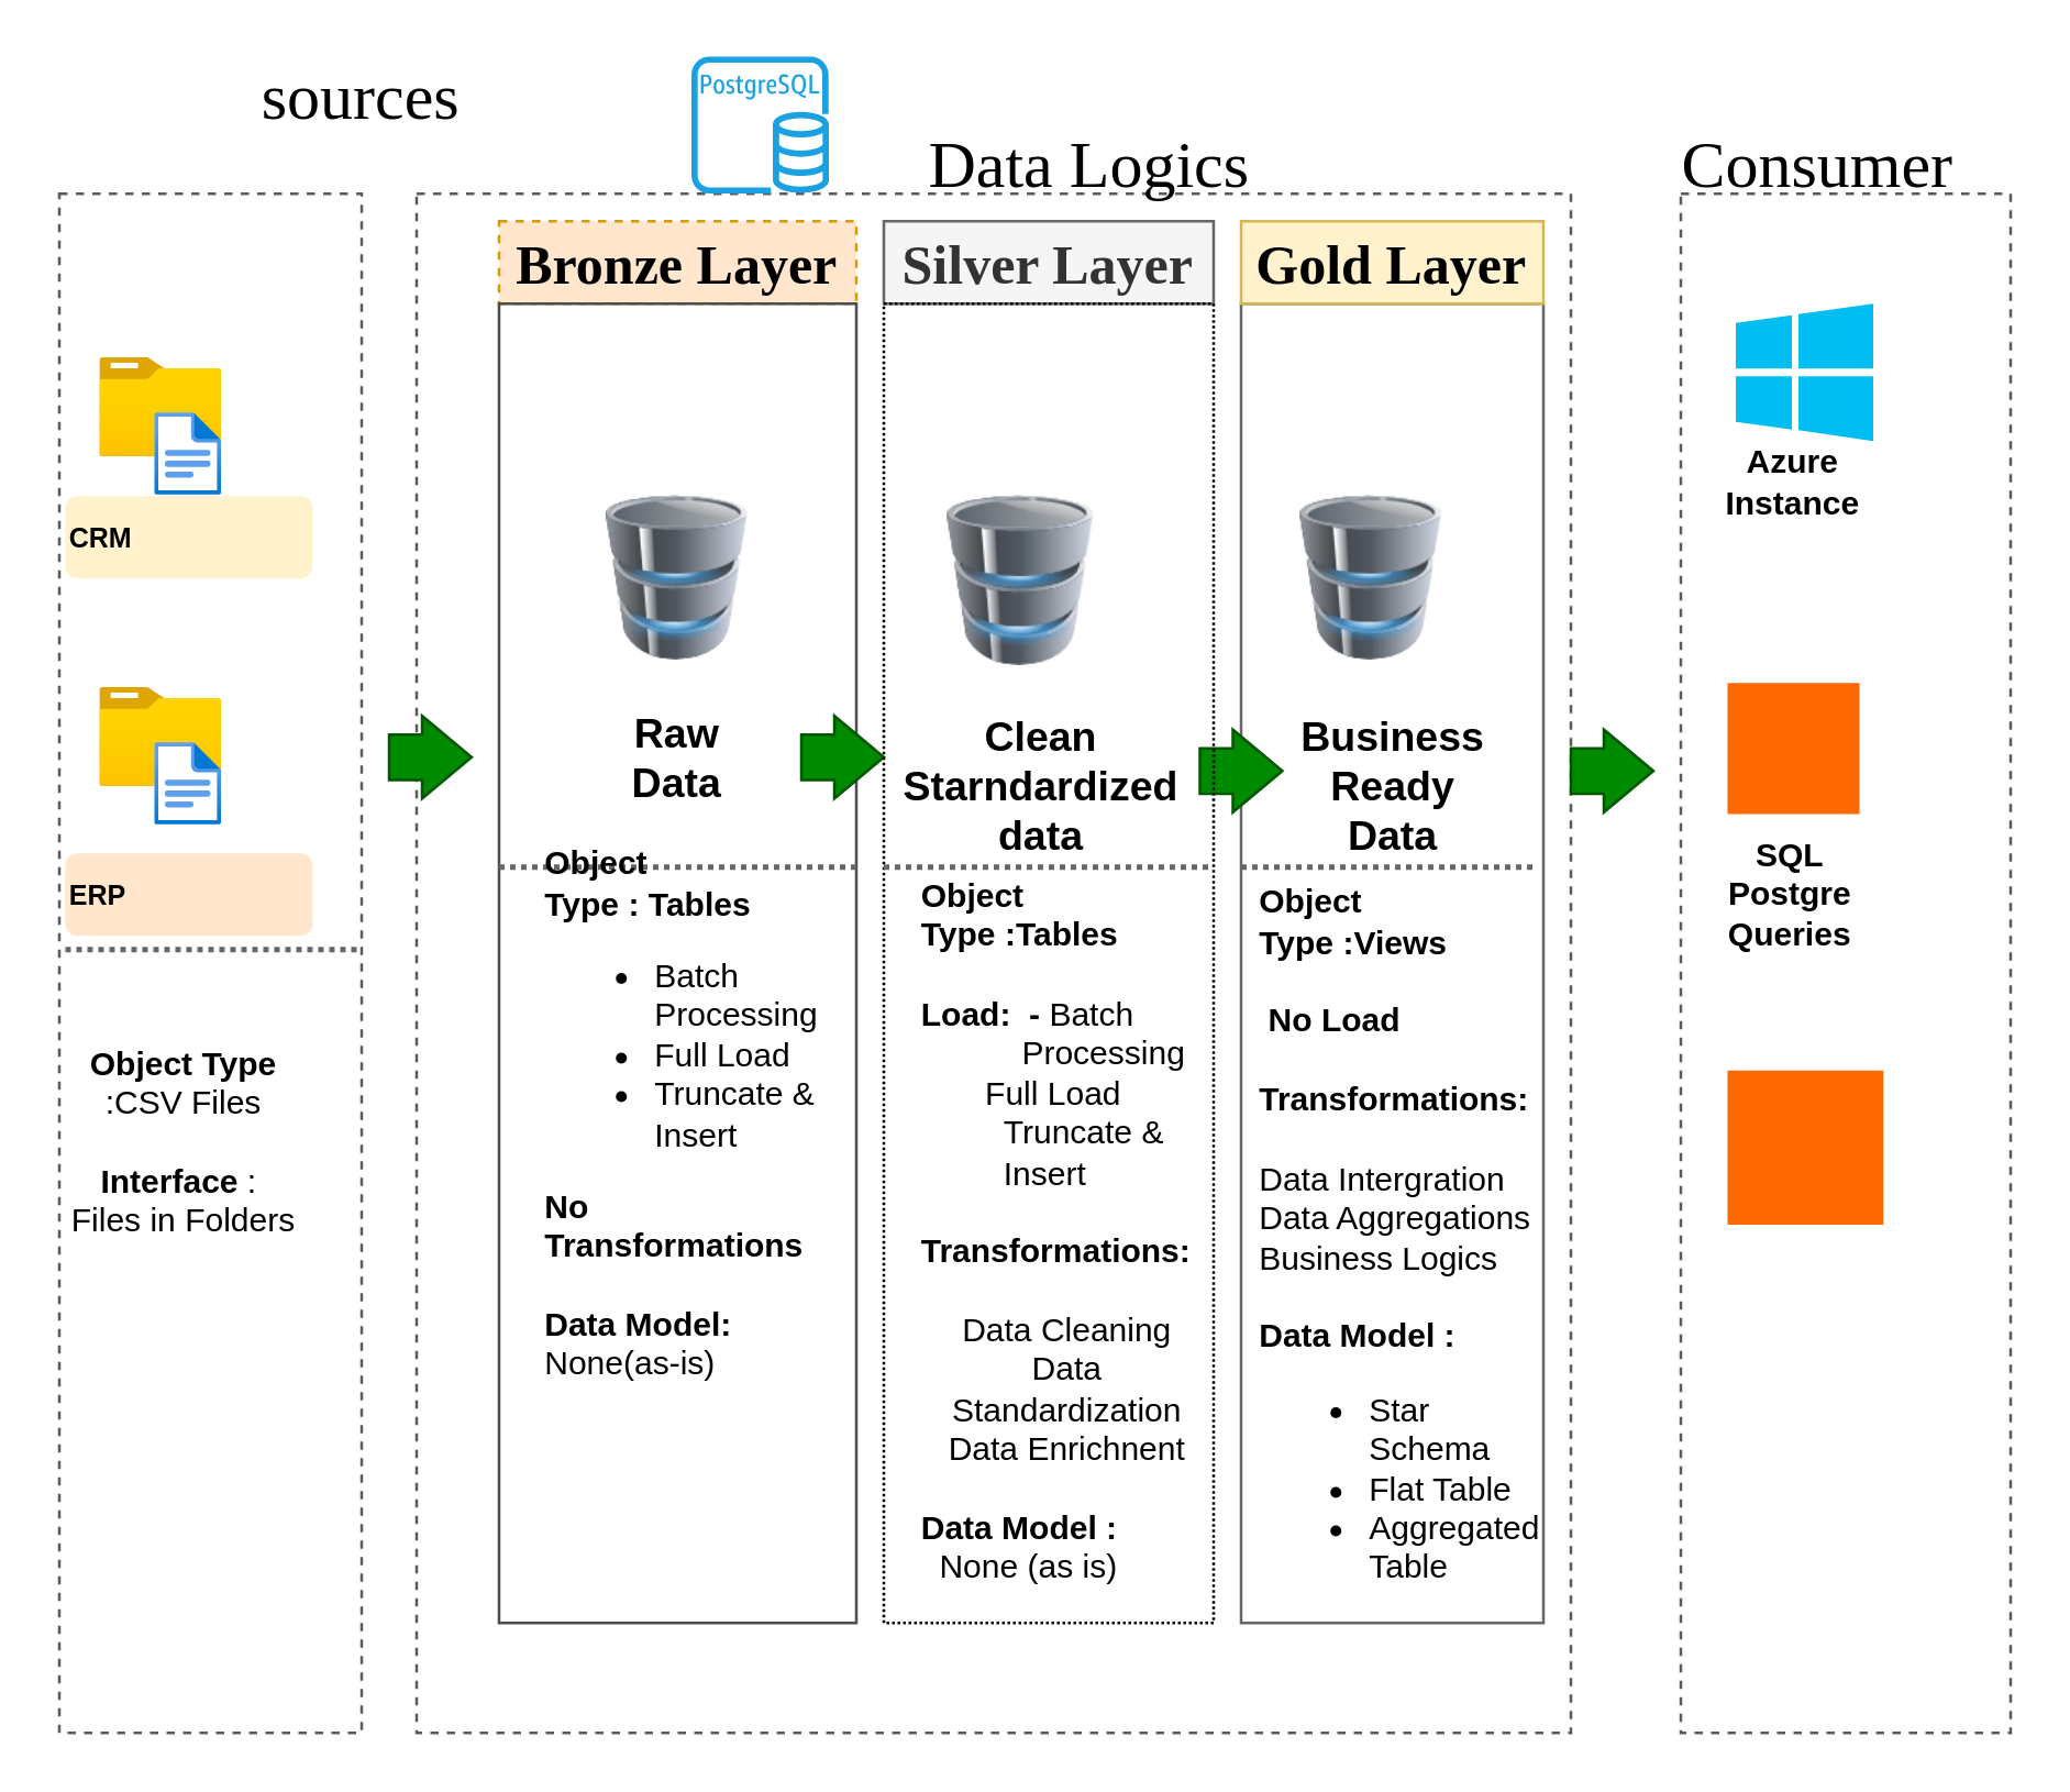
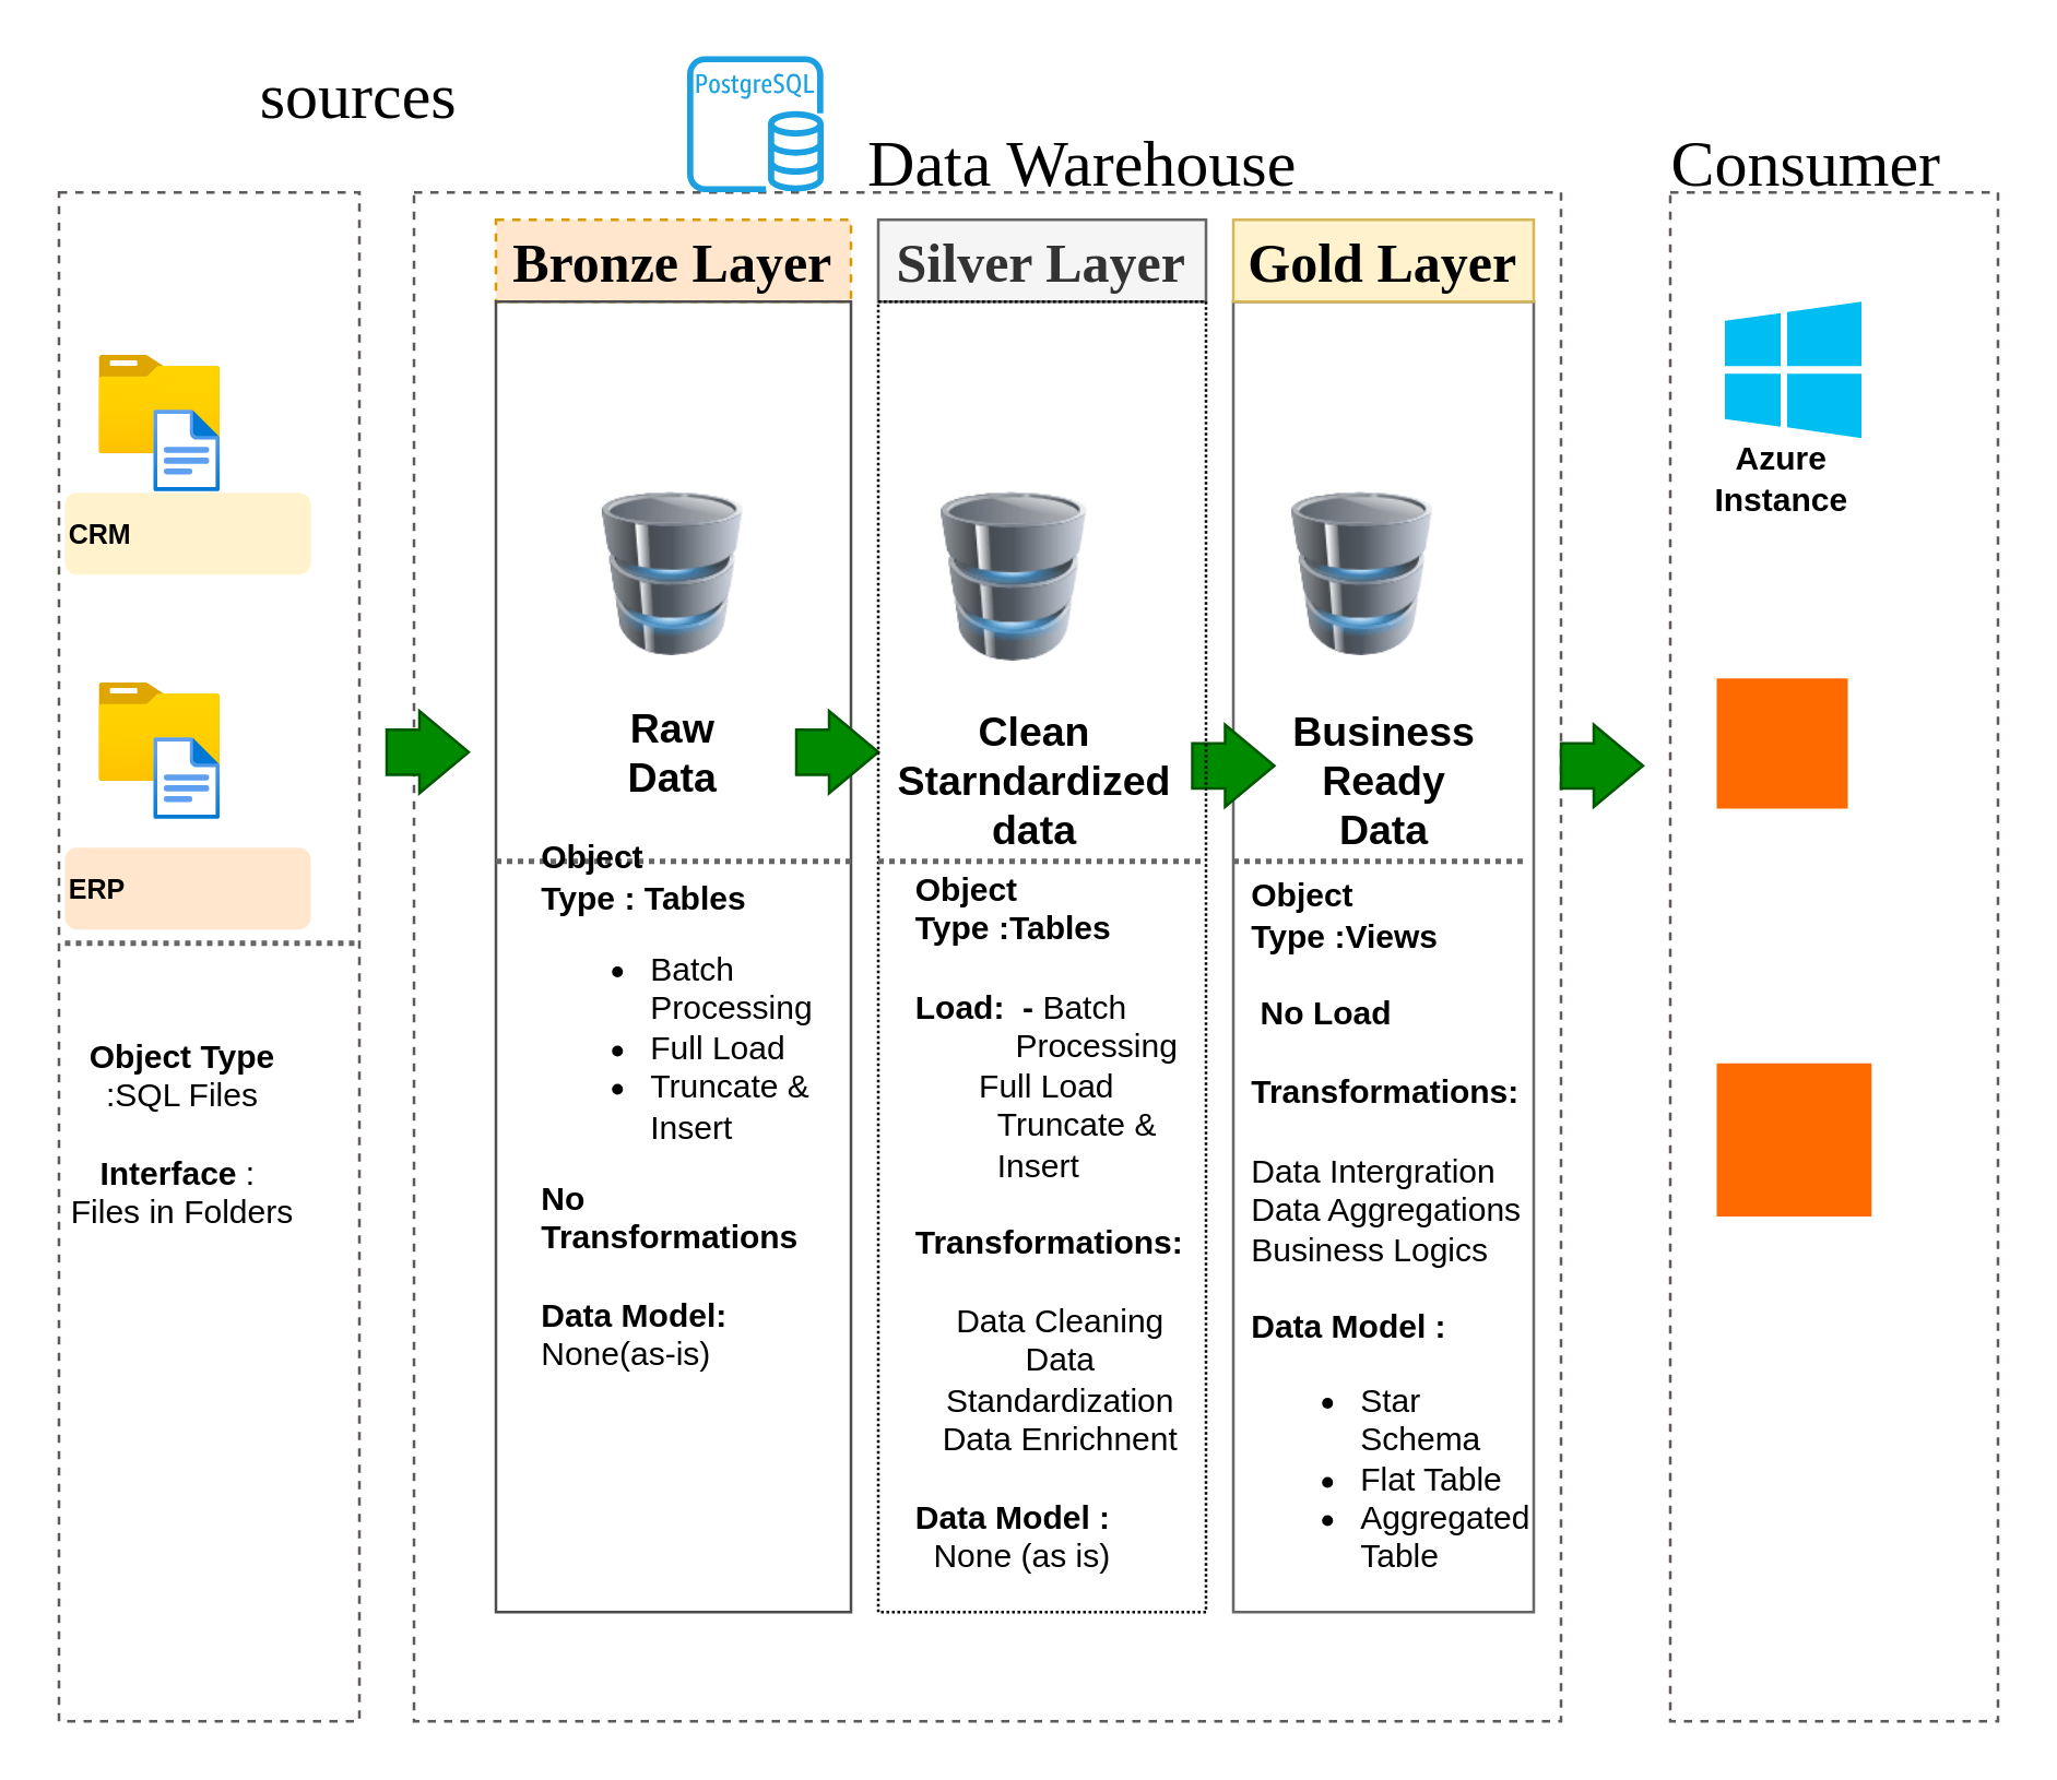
- <mxCell id="5" value="Data Logics" style="rounded=0;whiteSpace=wrap;html=1;fontSize=24;fontStyle=0;fillColor=none;strokeColor=none;fontFamily=Times New Roman;" parent="1" vertex="1"><mxGeometry x="291" y="45" width="210" height="30" as="geometry" /></mxCell>
+ <mxCell id="5" value="Data Warehouse" style="rounded=0;whiteSpace=wrap;html=1;fontSize=24;fontStyle=0;fillColor=none;strokeColor=none;fontFamily=Times New Roman;" parent="1" vertex="1"><mxGeometry x="291" y="45" width="210" height="30" as="geometry" /></mxCell>
- <mxCell id="44" value="&lt;b&gt;SQL Postgre Queries&lt;/b&gt;" style="text;html=1;align=center;verticalAlign=middle;whiteSpace=wrap;rounded=0;" parent="1" vertex="1"><mxGeometry x="621" y="310" width="60" height="30" as="geometry" /></mxCell>
- <mxCell id="22" value="&lt;b&gt;Object Type&lt;/b&gt; :CSV Files&lt;div&gt;&lt;br&gt;&lt;/div&gt;&lt;div&gt;&lt;b&gt;Interface &lt;/b&gt;:&amp;nbsp;&lt;/div&gt;&lt;div&gt;Files in Folders&lt;/div&gt;" style="text;html=1;align=center;verticalAlign=middle;whiteSpace=wrap;rounded=0;" parent="1" vertex="1"><mxGeometry x="20.18" y="400" width="93" height="30" as="geometry" /></mxCell>
+ <mxCell id="22" value="&lt;b&gt;Object Type&lt;/b&gt; :SQL Files&lt;div&gt;&lt;br&gt;&lt;/div&gt;&lt;div&gt;&lt;b&gt;Interface &lt;/b&gt;:&amp;nbsp;&lt;/div&gt;&lt;div&gt;Files in Folders&lt;/div&gt;" style="text;html=1;align=center;verticalAlign=middle;whiteSpace=wrap;rounded=0;" parent="1" vertex="1"><mxGeometry x="20.18" y="400" width="93" height="30" as="geometry" /></mxCell>
